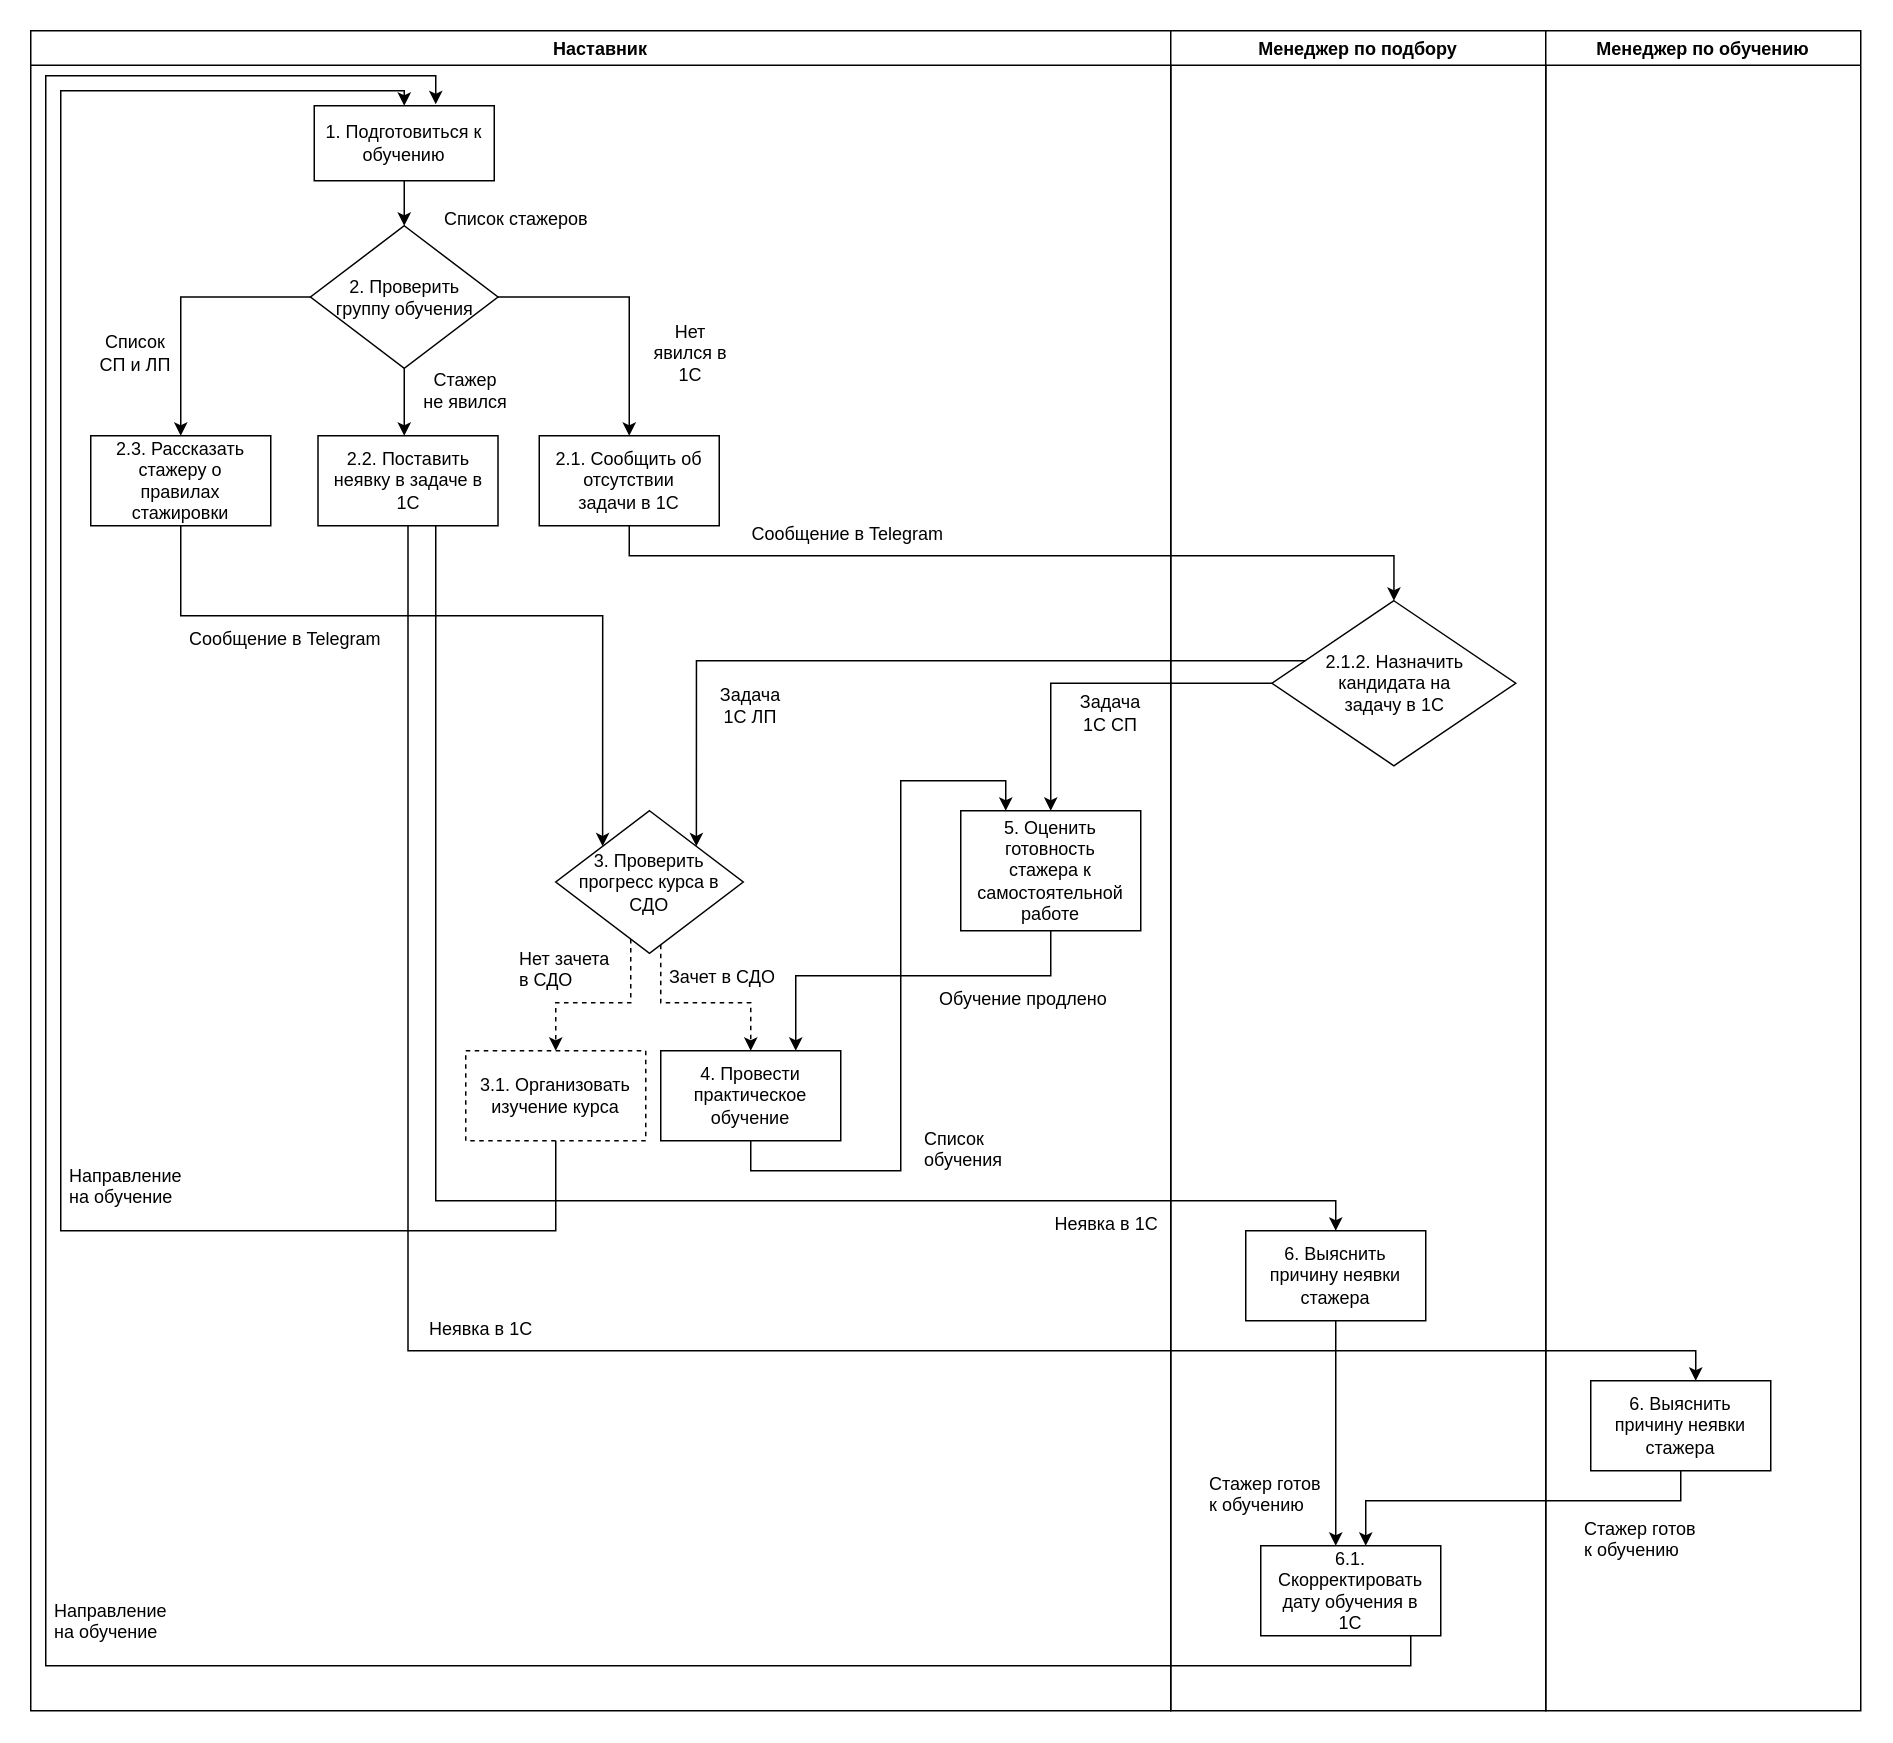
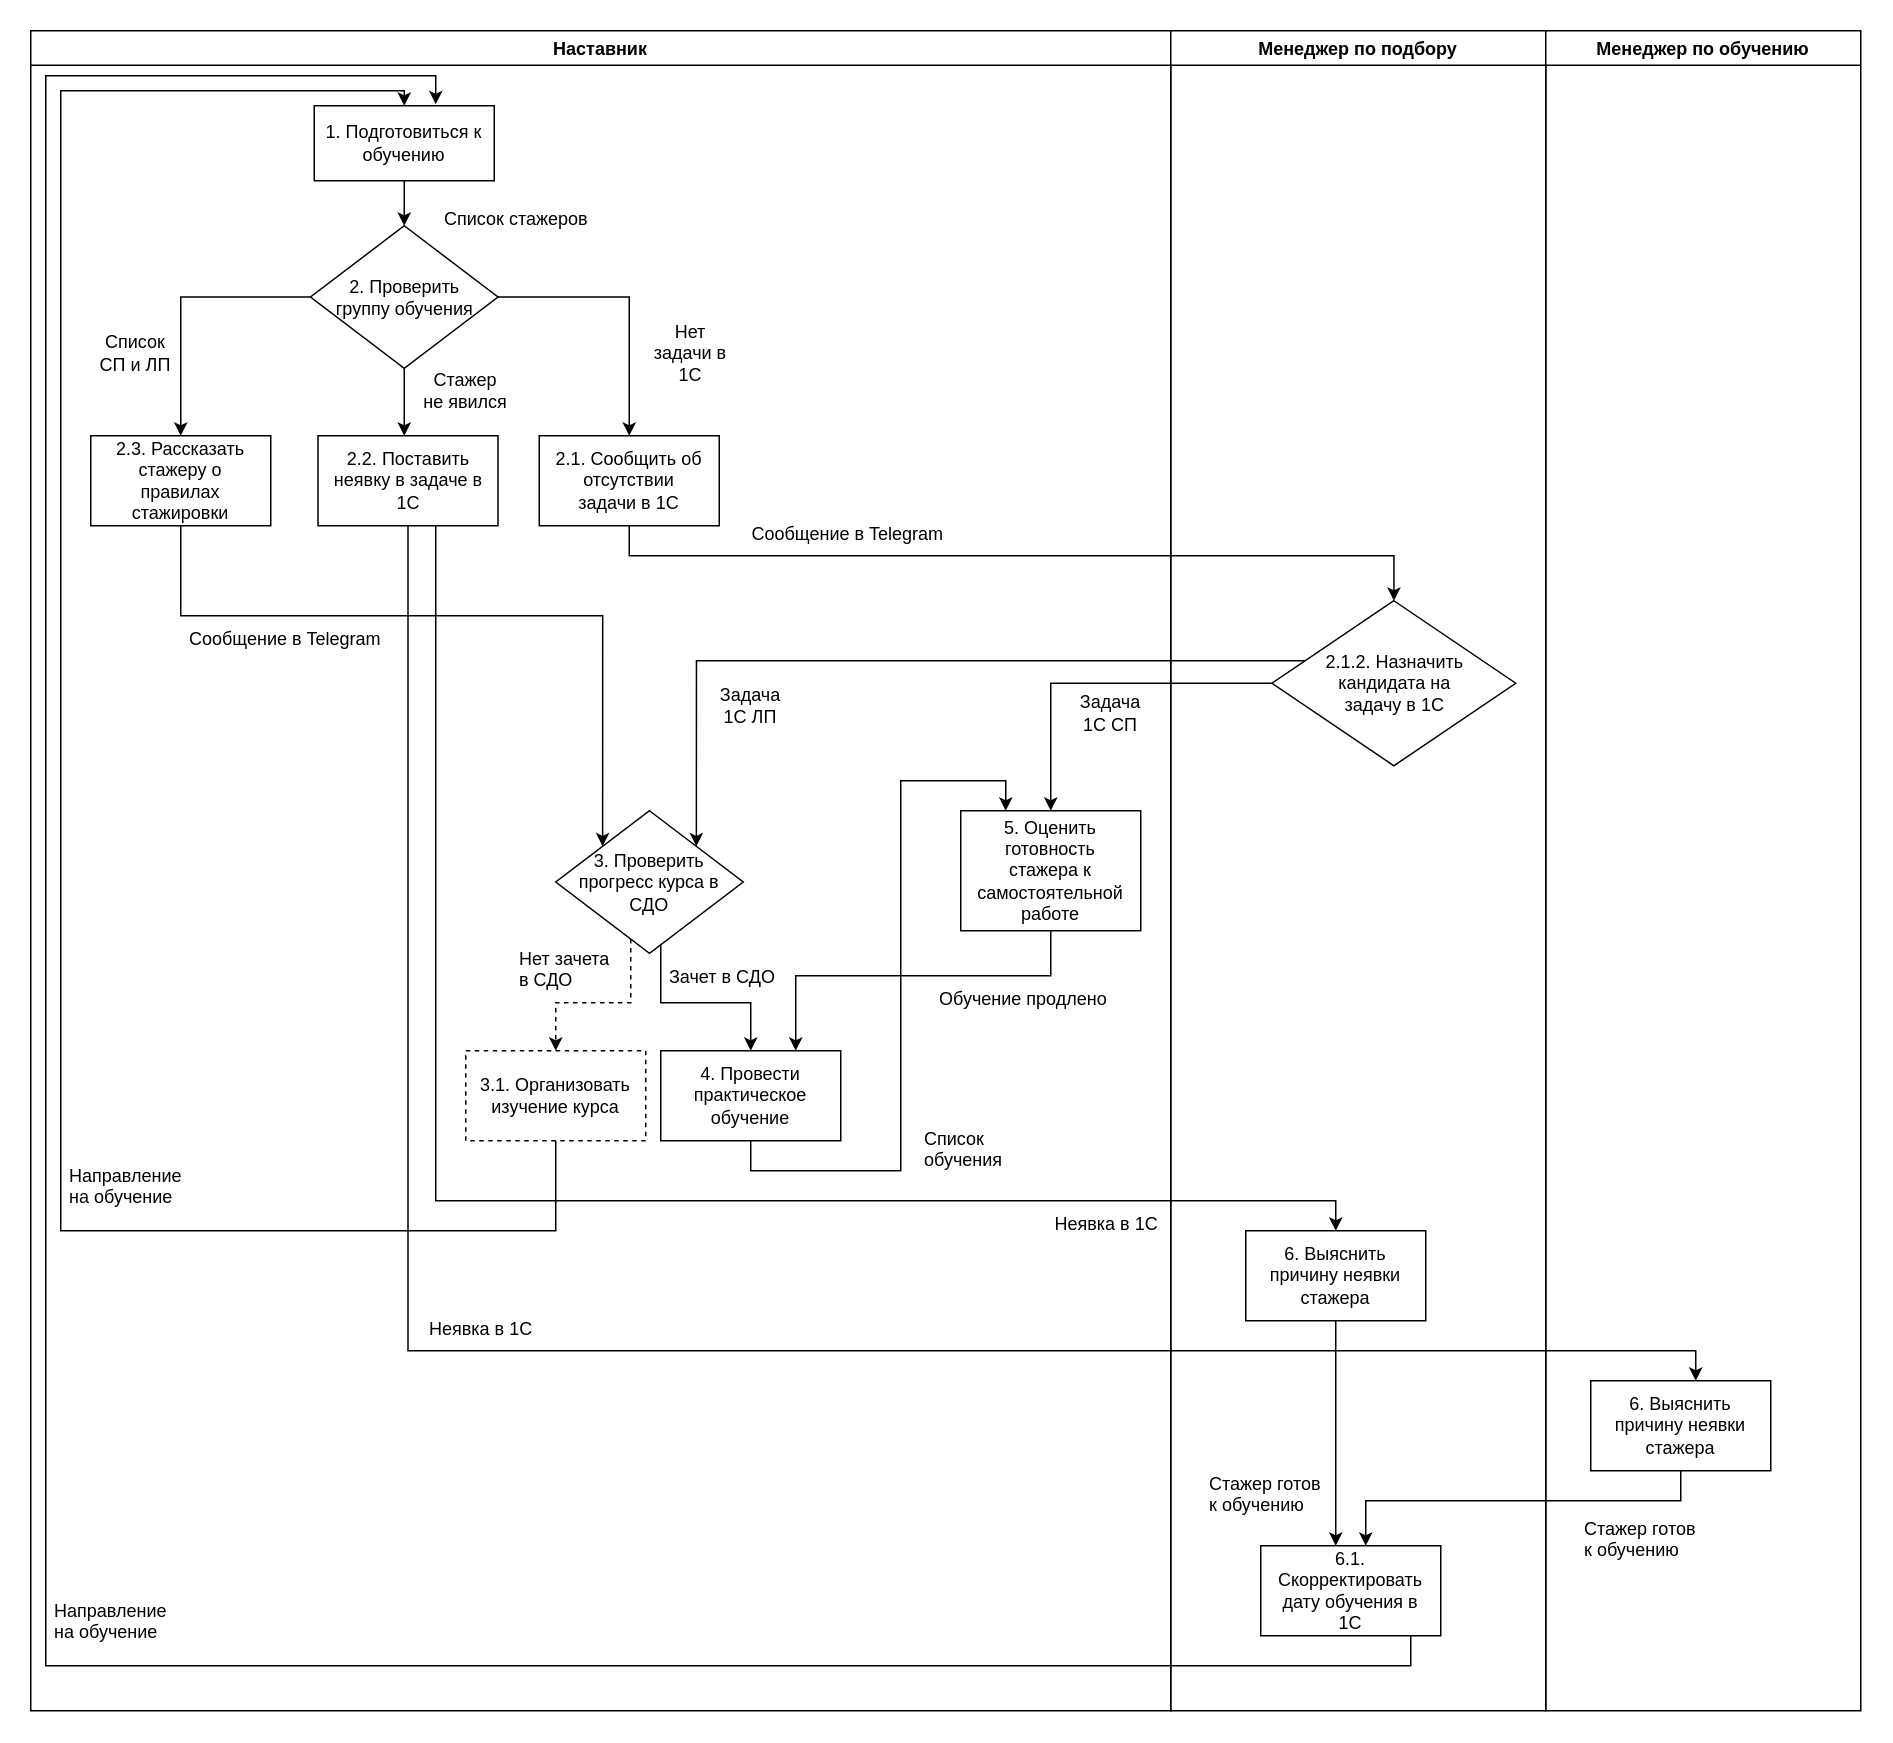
- <mxCell id="24" value="Нет явился в 1C" style="text;html=1;strokeColor=none;fillColor=none;align=center;verticalAlign=middle;whiteSpace=wrap;rounded=0;" vertex="1" parent="2"><mxGeometry x="410" y="200" width="60" height="30" as="geometry" /></mxCell>
+ <mxCell id="24" value="Нет задачи в 1C" style="text;html=1;strokeColor=none;fillColor=none;align=center;verticalAlign=middle;whiteSpace=wrap;rounded=0;" vertex="1" parent="2"><mxGeometry x="410" y="200" width="60" height="30" as="geometry" /></mxCell>
- <mxCell id="18" value="" style="edgeStyle=orthogonalEdgeStyle;rounded=0;orthogonalLoop=1;jettySize=auto;html=1;dashed=1;" edge="1" parent="2" source="13" target="17"><mxGeometry relative="1" as="geometry"><Array as="points"><mxPoint x="420" y="648" /><mxPoint x="480" y="648" /></Array></mxGeometry></mxCell>
+ <mxCell id="18" value="" style="edgeStyle=orthogonalEdgeStyle;rounded=0;orthogonalLoop=1;jettySize=auto;html=1;" edge="1" parent="2" source="13" target="17"><mxGeometry relative="1" as="geometry"><Array as="points"><mxPoint x="420" y="648" /><mxPoint x="480" y="648" /></Array></mxGeometry></mxCell>
